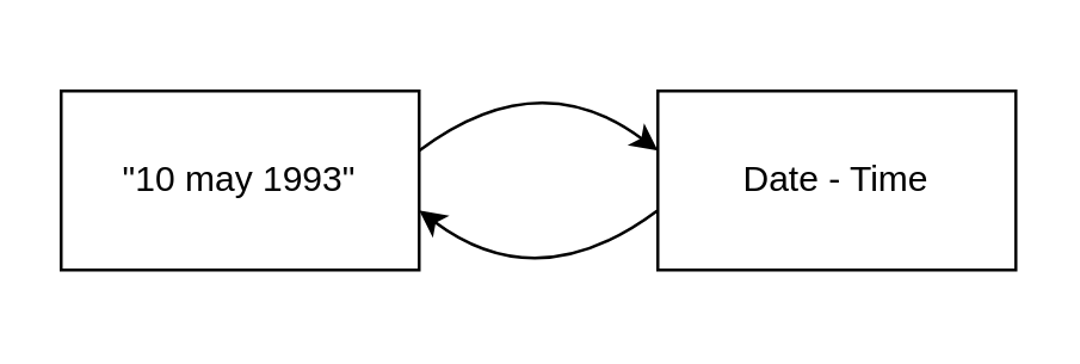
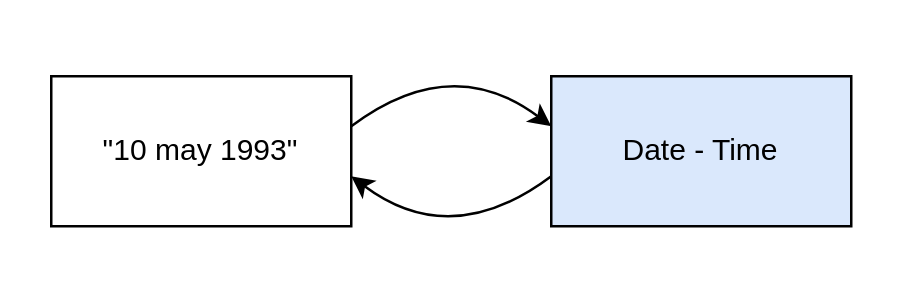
- <mxCell id="5" value="Date - Time" style="rounded=0;whiteSpace=wrap;html=1;" vertex="1" parent="1"><mxGeometry x="220" y="30" width="120" height="60" as="geometry" /></mxCell>
+ <mxCell id="5" value="Date - Time" style="rounded=0;whiteSpace=wrap;html=1;fillColor=#dae8fc;" vertex="1" parent="1"><mxGeometry x="220" y="30" width="120" height="60" as="geometry" /></mxCell>
